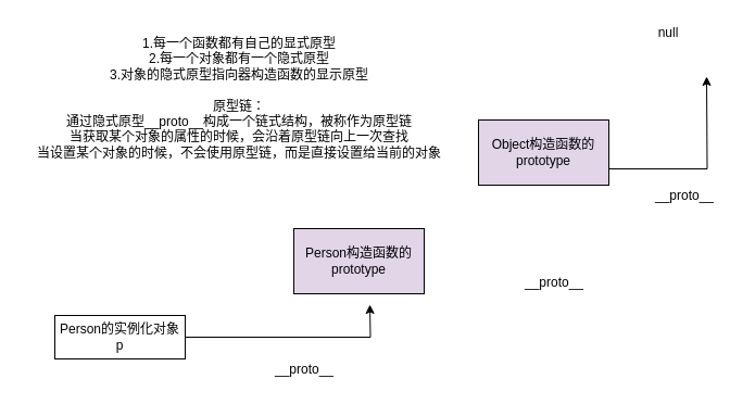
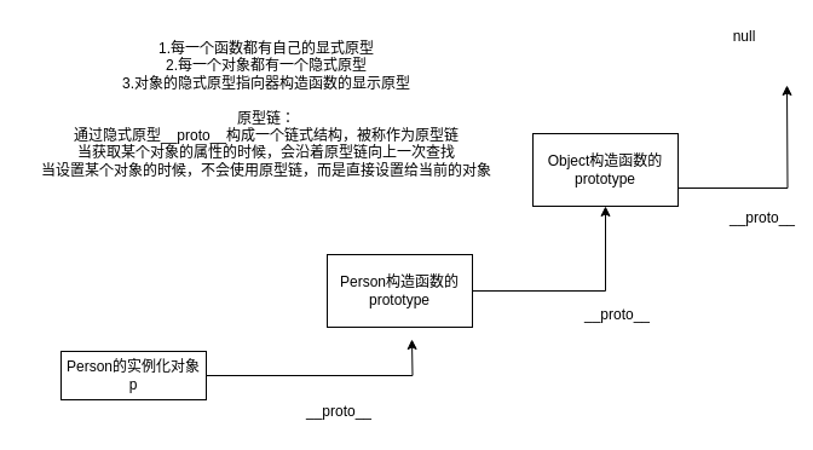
- <mxCell id="8" value="Object构造函数的&lt;br&gt;prototype" style="rounded=0;whiteSpace=wrap;html=1;fillColor=#e1d5e7;" vertex="1" parent="1"><mxGeometry x="440" y="110" width="120" height="60" as="geometry" /></mxCell>
+ <mxCell id="8" value="Object构造函数的&lt;br&gt;prototype" style="rounded=0;whiteSpace=wrap;html=1;" vertex="1" parent="1"><mxGeometry x="440" y="110" width="120" height="60" as="geometry" /></mxCell>
- <mxCell id="5" value="Person构造函数的&lt;br&gt;prototype" style="rounded=0;whiteSpace=wrap;html=1;fillColor=#e1d5e7;" vertex="1" parent="1"><mxGeometry x="270" y="210" width="120" height="60" as="geometry" /></mxCell>
+ <mxCell id="5" value="Person构造函数的&lt;br&gt;prototype" style="rounded=0;whiteSpace=wrap;html=1;" vertex="1" parent="1"><mxGeometry x="270" y="210" width="120" height="60" as="geometry" /></mxCell>
+ <mxCell id="4" style="edgeStyle=orthogonalEdgeStyle;rounded=0;orthogonalLoop=1;jettySize=auto;html=1;exitX=1;exitY=0.5;exitDx=0;exitDy=0;entryX=0.5;entryY=1;entryDx=0;entryDy=0;" edge="1" parent="1" source="5" target="8"><mxGeometry relative="1" as="geometry" /></mxCell>
